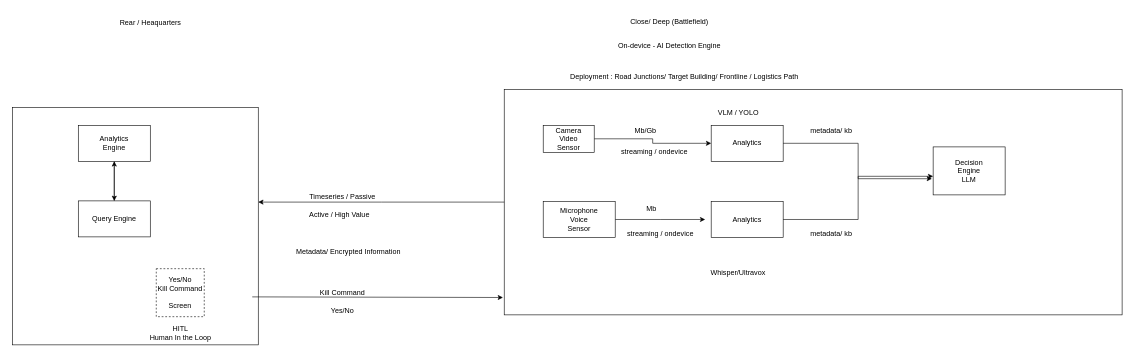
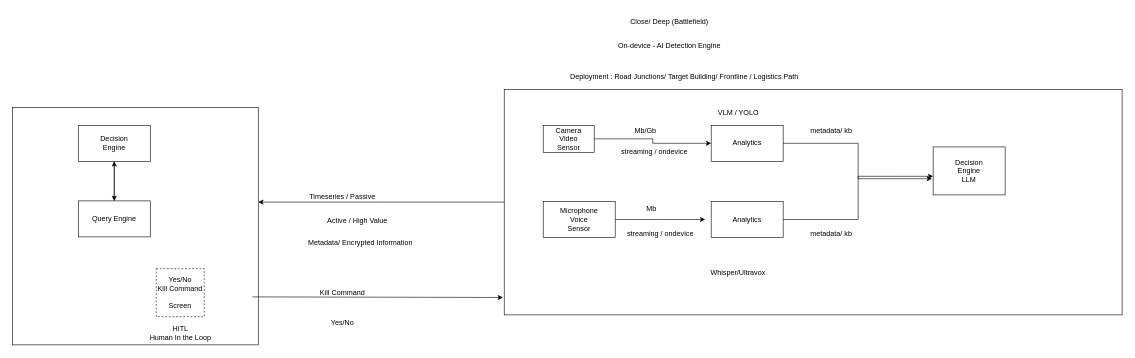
- <mxCell id="26" value="Rear / Heaquarters" style="text;html=1;align=center;verticalAlign=middle;resizable=0;points=[];autosize=1;strokeColor=none;fillColor=none;" vertex="1" parent="1"><mxGeometry x="185" y="22" width="130" height="30" as="geometry" /></mxCell>
- <mxCell id="23" value="&lt;div&gt;Analytics&lt;/div&gt;&lt;div&gt;Engine&lt;/div&gt;" style="rounded=0;whiteSpace=wrap;html=1;" vertex="1" parent="1"><mxGeometry x="130" y="208" width="120" height="60" as="geometry" /></mxCell>
+ <mxCell id="23" value="&lt;div&gt;Decision&lt;/div&gt;&lt;div&gt;Engine&lt;/div&gt;" style="rounded=0;whiteSpace=wrap;html=1;" vertex="1" parent="1"><mxGeometry x="130" y="208" width="120" height="60" as="geometry" /></mxCell>
- <mxCell id="32" value="Active / High Value" style="text;html=1;align=center;verticalAlign=middle;resizable=0;points=[];autosize=1;strokeColor=none;fillColor=none;" vertex="1" parent="1"><mxGeometry x="505" y="342" width="120" height="30" as="geometry" /></mxCell>
+ <mxCell id="32" value="Active / High Value" style="text;html=1;align=center;verticalAlign=middle;resizable=0;points=[];autosize=1;strokeColor=none;fillColor=none;" vertex="1" parent="1"><mxGeometry x="535" y="352" width="120" height="30" as="geometry" /></mxCell>
- <mxCell id="36" value="Metadata/ Encrypted Information" style="text;html=1;align=center;verticalAlign=middle;resizable=0;points=[];autosize=1;strokeColor=none;fillColor=none;" vertex="1" parent="1"><mxGeometry x="480" y="404" width="200" height="30" as="geometry" /></mxCell>
+ <mxCell id="36" value="Metadata/ Encrypted Information" style="text;html=1;align=center;verticalAlign=middle;resizable=0;points=[];autosize=1;strokeColor=none;fillColor=none;" vertex="1" parent="1"><mxGeometry x="500" y="389" width="200" height="30" as="geometry" /></mxCell>
- <mxCell id="35" value="Yes/No" style="text;html=1;align=center;verticalAlign=middle;resizable=0;points=[];autosize=1;strokeColor=none;fillColor=none;" vertex="1" parent="1"><mxGeometry x="540" y="502" width="60" height="30" as="geometry" /></mxCell>
+ <mxCell id="35" value="Yes/No" style="text;html=1;align=center;verticalAlign=middle;resizable=0;points=[];autosize=1;strokeColor=none;fillColor=none;" vertex="1" parent="1"><mxGeometry x="540" y="522" width="60" height="30" as="geometry" /></mxCell>
